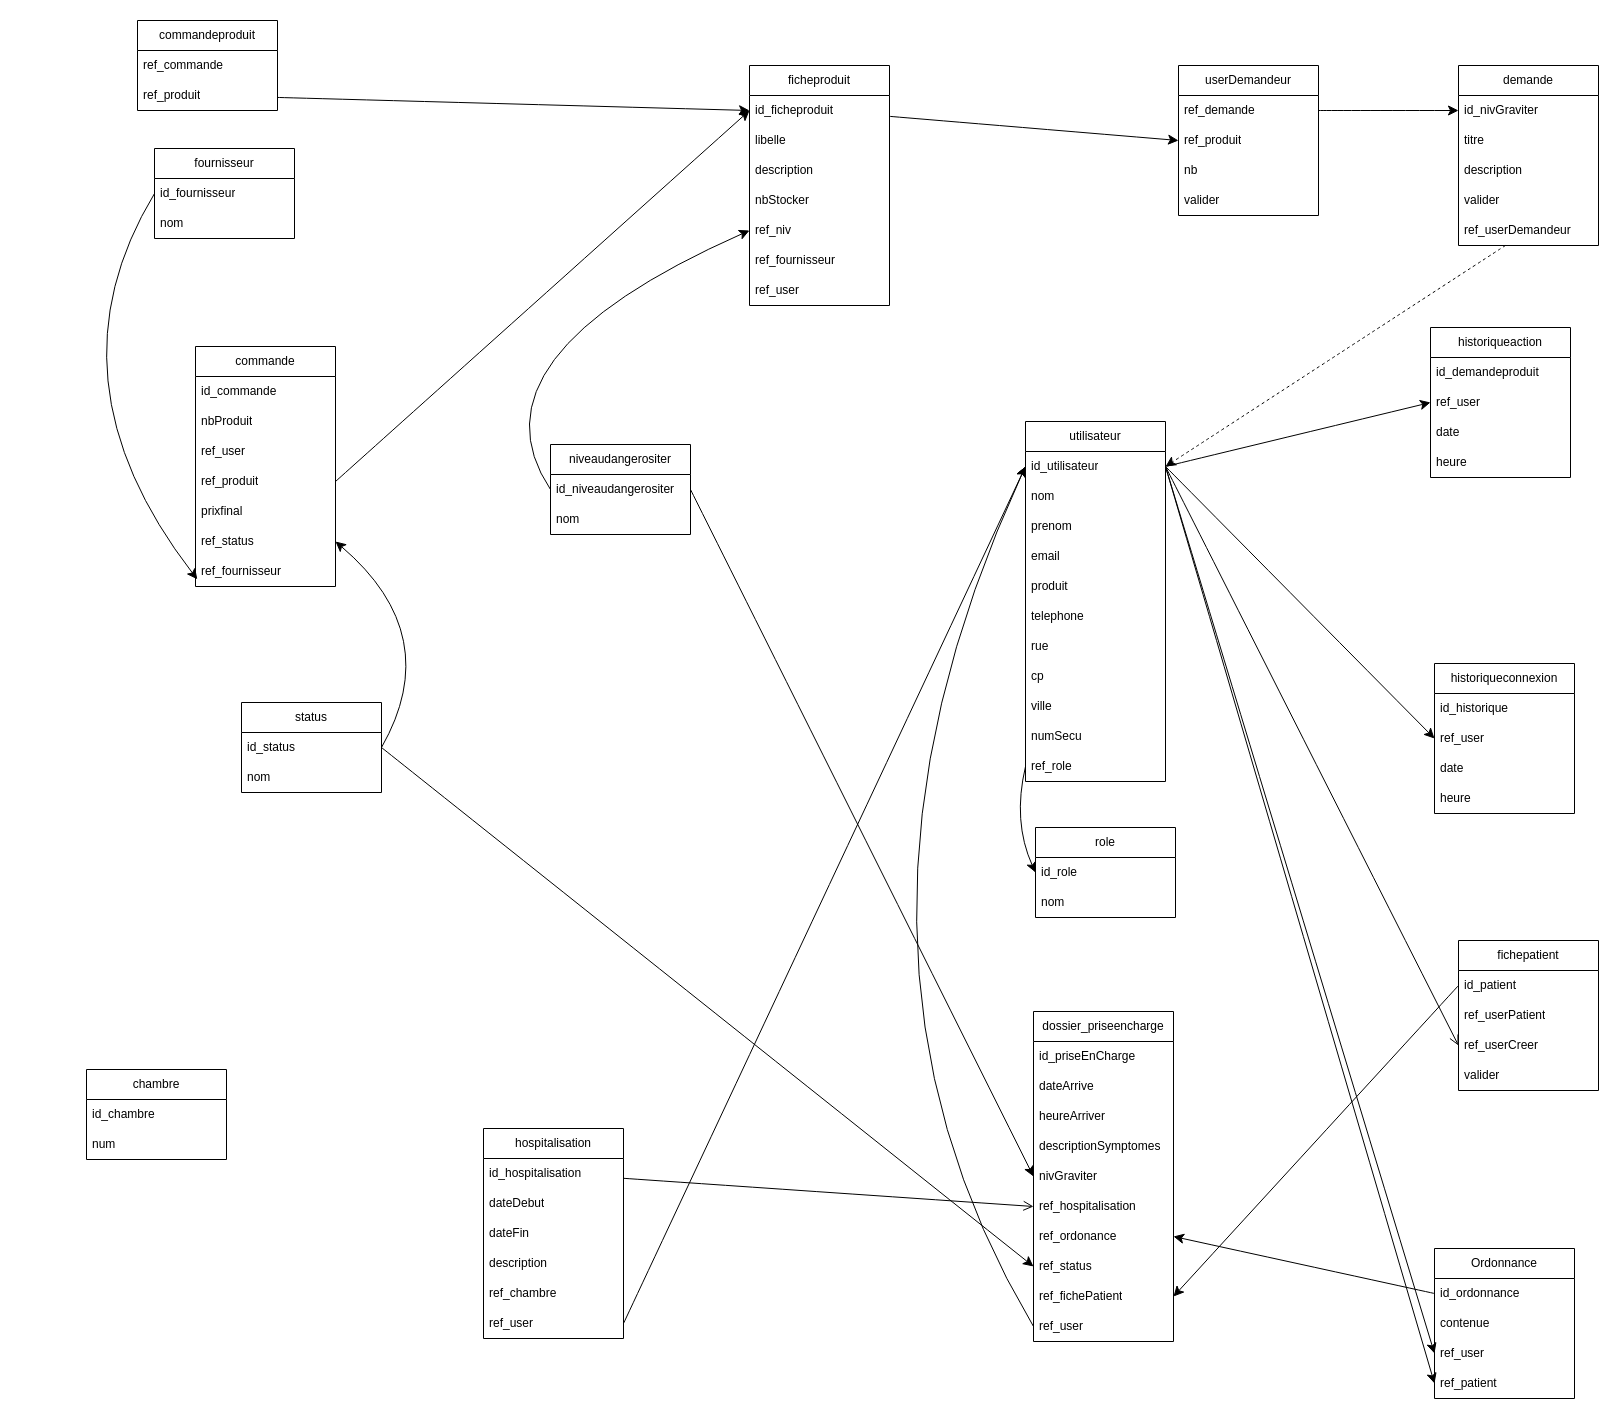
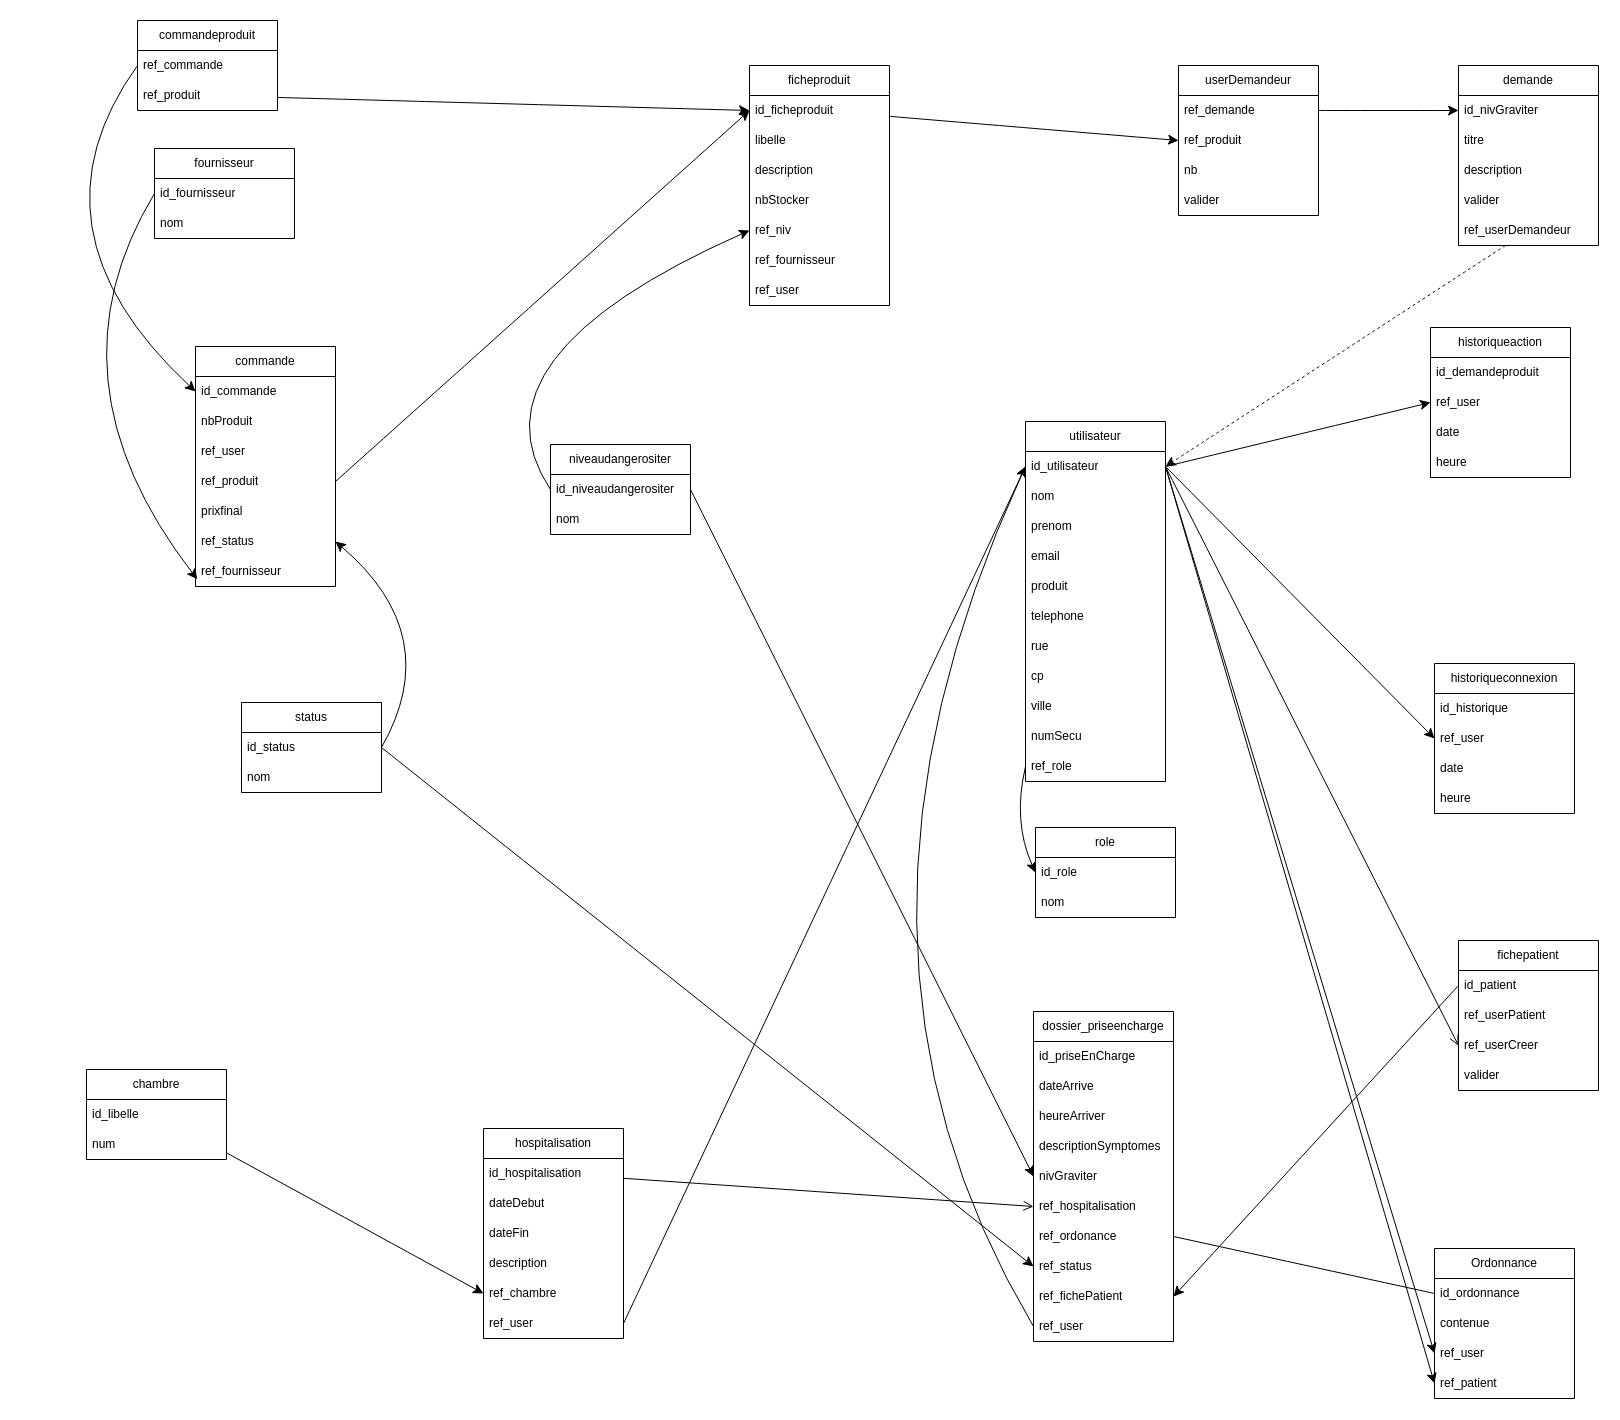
+ <mxCell id="81" style="edgeStyle=none;curved=1;rounded=0;orthogonalLoop=1;jettySize=auto;html=1;entryX=0;entryY=0.5;entryDx=0;entryDy=0;fontSize=12;startSize=8;endSize=8;exitX=0;exitY=0.5;exitDx=0;exitDy=0;" edge="1" parent="1" source="3" target="9"><mxGeometry relative="1" as="geometry"><Array as="points"><mxPoint x="20" y="228" /></Array></mxGeometry></mxCell>
- <mxCell id="95" value="id_chambre" style="text;strokeColor=none;fillColor=none;align=left;verticalAlign=middle;spacingLeft=4;spacingRight=4;overflow=hidden;points=[[0,0.5],[1,0.5]];portConstraint=eastwest;rotatable=0;whiteSpace=wrap;html=1;" vertex="1" parent="94"><mxGeometry y="30" width="140" height="30" as="geometry" /></mxCell>
+ <mxCell id="95" value="id_libelle" style="text;strokeColor=none;fillColor=none;align=left;verticalAlign=middle;spacingLeft=4;spacingRight=4;overflow=hidden;points=[[0,0.5],[1,0.5]];portConstraint=eastwest;rotatable=0;whiteSpace=wrap;html=1;" vertex="1" parent="94"><mxGeometry y="30" width="140" height="30" as="geometry" /></mxCell>
+ <mxCell id="93" style="edgeStyle=none;curved=1;rounded=0;orthogonalLoop=1;jettySize=auto;html=1;entryX=0;entryY=0.5;entryDx=0;entryDy=0;fontSize=12;startSize=8;endSize=8;" edge="1" parent="1" source="94" target="91"><mxGeometry relative="1" as="geometry" /></mxCell>
- <mxCell id="117" style="edgeStyle=none;curved=1;rounded=0;orthogonalLoop=1;jettySize=auto;html=1;entryX=1;entryY=0.5;entryDx=0;entryDy=0;fontSize=12;startSize=8;endSize=8;exitX=0;exitY=0.5;exitDx=0;exitDy=0;" edge="1" parent="1" source="62" target="57"><mxGeometry relative="1" as="geometry"><mxPoint x="1330" y="1332" as="sourcePoint" /></mxGeometry></mxCell>
+ <mxCell id="117" style="edgeStyle=none;curved=1;rounded=0;orthogonalLoop=1;jettySize=auto;html=1;entryX=1;entryY=0.5;entryDx=0;entryDy=0;fontSize=12;startSize=8;endSize=8;exitX=0;exitY=0.5;exitDx=0;exitDy=0;endArrow=none;" edge="1" parent="1" source="62" target="57"><mxGeometry relative="1" as="geometry"><mxPoint x="1330" y="1332" as="sourcePoint" /></mxGeometry></mxCell>
